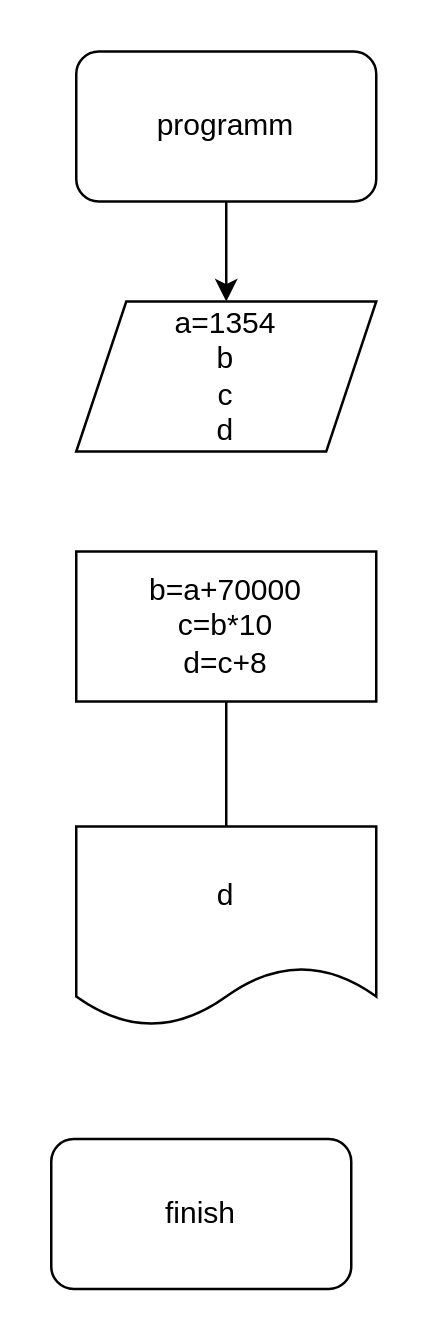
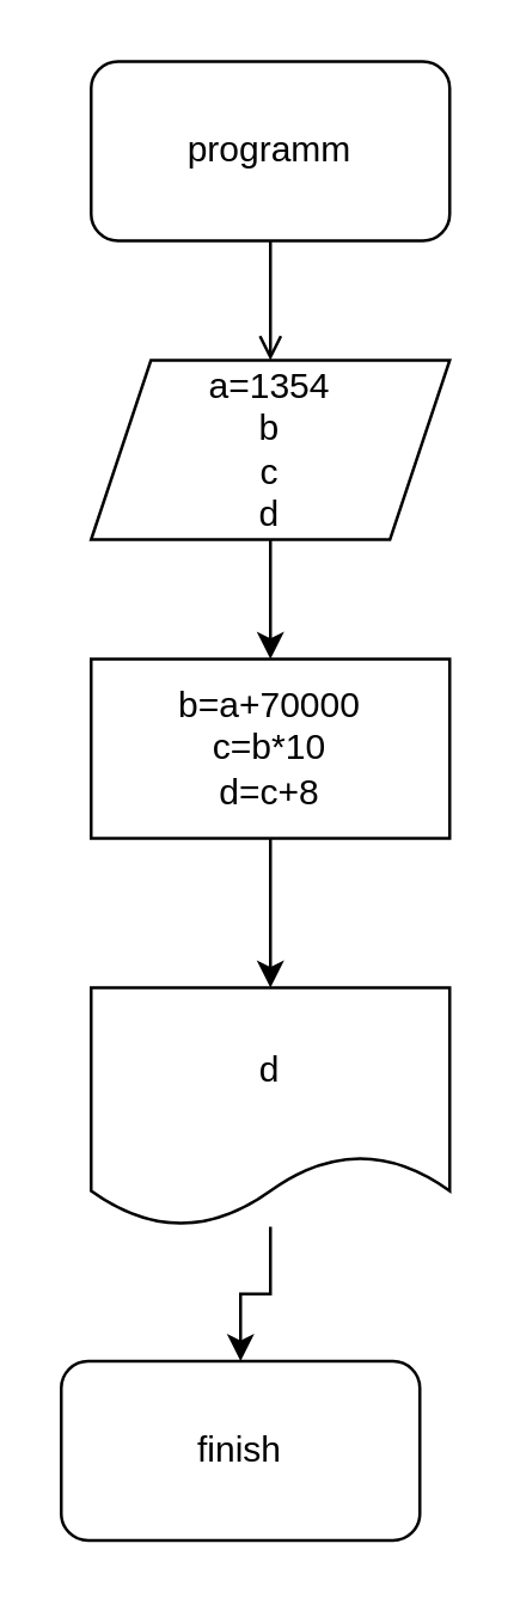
- <mxCell id="2" value="" style="edgeStyle=orthogonalEdgeStyle;rounded=0;orthogonalLoop=1;jettySize=auto;html=1;" edge="1" parent="1" source="3" target="5"><mxGeometry relative="1" as="geometry" /></mxCell>
+ <mxCell id="2" value="" style="edgeStyle=orthogonalEdgeStyle;rounded=0;orthogonalLoop=1;jettySize=auto;html=1;endArrow=open;" edge="1" parent="1" source="3" target="5"><mxGeometry relative="1" as="geometry" /></mxCell>
+ <mxCell id="4" value="" style="edgeStyle=orthogonalEdgeStyle;rounded=0;orthogonalLoop=1;jettySize=auto;html=1;" edge="1" parent="1" source="5" target="7"><mxGeometry relative="1" as="geometry" /></mxCell>
- <mxCell id="6" value="" style="edgeStyle=orthogonalEdgeStyle;rounded=0;orthogonalLoop=1;jettySize=auto;html=1;endArrow=none;" edge="1" parent="1" source="7" target="10"><mxGeometry relative="1" as="geometry" /></mxCell>
+ <mxCell id="6" value="" style="edgeStyle=orthogonalEdgeStyle;rounded=0;orthogonalLoop=1;jettySize=auto;html=1;" edge="1" parent="1" source="7" target="10"><mxGeometry relative="1" as="geometry" /></mxCell>
+ <mxCell id="9" value="" style="edgeStyle=orthogonalEdgeStyle;rounded=0;orthogonalLoop=1;jettySize=auto;html=1;" edge="1" parent="1" source="10" target="8"><mxGeometry relative="1" as="geometry" /></mxCell>
